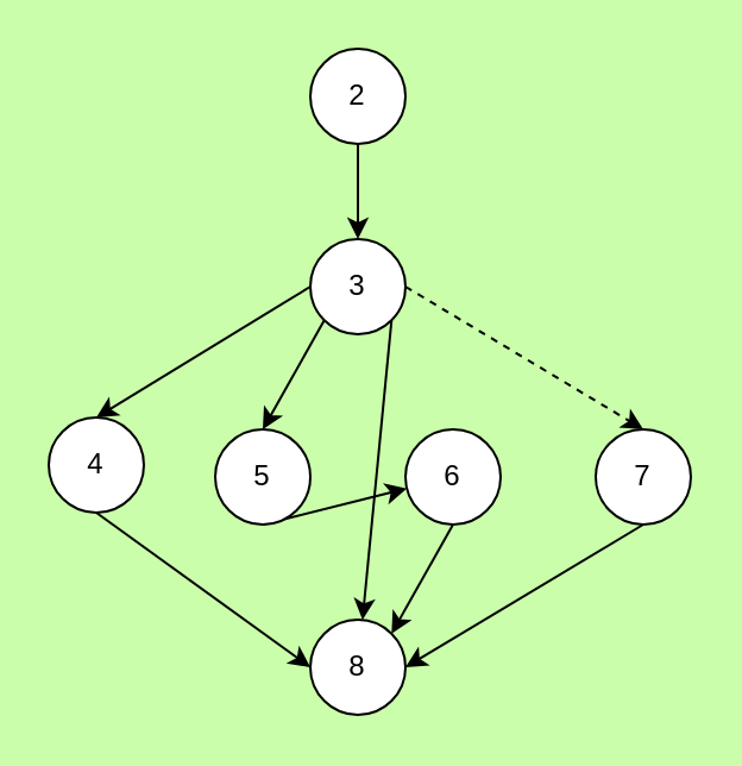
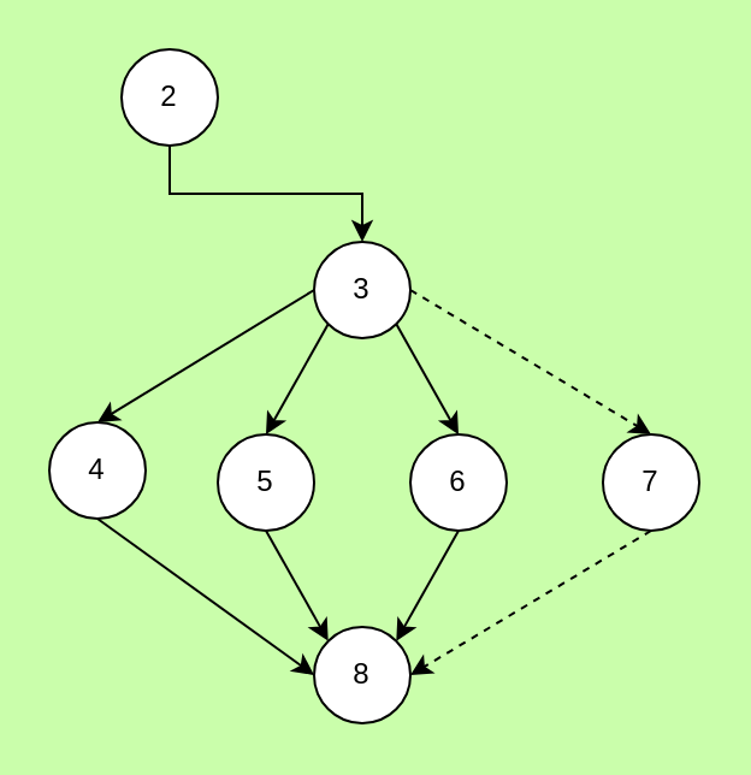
- <mxCell id="3" value="2" style="ellipse;whiteSpace=wrap;html=1;aspect=fixed;" vertex="1" parent="1"><mxGeometry x="130" y="20" width="40" height="40" as="geometry" /></mxCell>
+ <mxCell id="3" value="2" style="ellipse;whiteSpace=wrap;html=1;aspect=fixed;" vertex="1" parent="1"><mxGeometry x="50" y="20" width="40" height="40" as="geometry" /></mxCell>
- <mxCell id="6" style="rounded=0;orthogonalLoop=1;jettySize=auto;html=1;exitX=1;exitY=1;exitDx=0;exitDy=0;" edge="1" parent="1" source="8" target="17"><mxGeometry relative="1" as="geometry" /></mxCell>
+ <mxCell id="6" style="rounded=0;orthogonalLoop=1;jettySize=auto;html=1;exitX=1;exitY=1;exitDx=0;exitDy=0;entryX=0.5;entryY=0;entryDx=0;entryDy=0;" edge="1" parent="1" source="8" target="14"><mxGeometry relative="1" as="geometry" /></mxCell>
- <mxCell id="11" style="rounded=0;orthogonalLoop=1;jettySize=auto;html=1;exitX=0.5;exitY=1;exitDx=0;exitDy=0;" edge="1" parent="1" source="12" target="14"><mxGeometry relative="1" as="geometry" /></mxCell>
+ <mxCell id="11" style="rounded=0;orthogonalLoop=1;jettySize=auto;html=1;exitX=0.5;exitY=1;exitDx=0;exitDy=0;entryX=0;entryY=0;entryDx=0;entryDy=0;" edge="1" parent="1" source="12" target="17"><mxGeometry relative="1" as="geometry" /></mxCell>
- <mxCell id="15" style="rounded=0;orthogonalLoop=1;jettySize=auto;html=1;exitX=0.5;exitY=1;exitDx=0;exitDy=0;entryX=1;entryY=0.5;entryDx=0;entryDy=0;" edge="1" parent="1" source="16" target="17"><mxGeometry relative="1" as="geometry" /></mxCell>
+ <mxCell id="15" style="rounded=0;orthogonalLoop=1;jettySize=auto;html=1;exitX=0.5;exitY=1;exitDx=0;exitDy=0;entryX=1;entryY=0.5;entryDx=0;entryDy=0;dashed=1;" edge="1" parent="1" source="16" target="17"><mxGeometry relative="1" as="geometry" /></mxCell>
